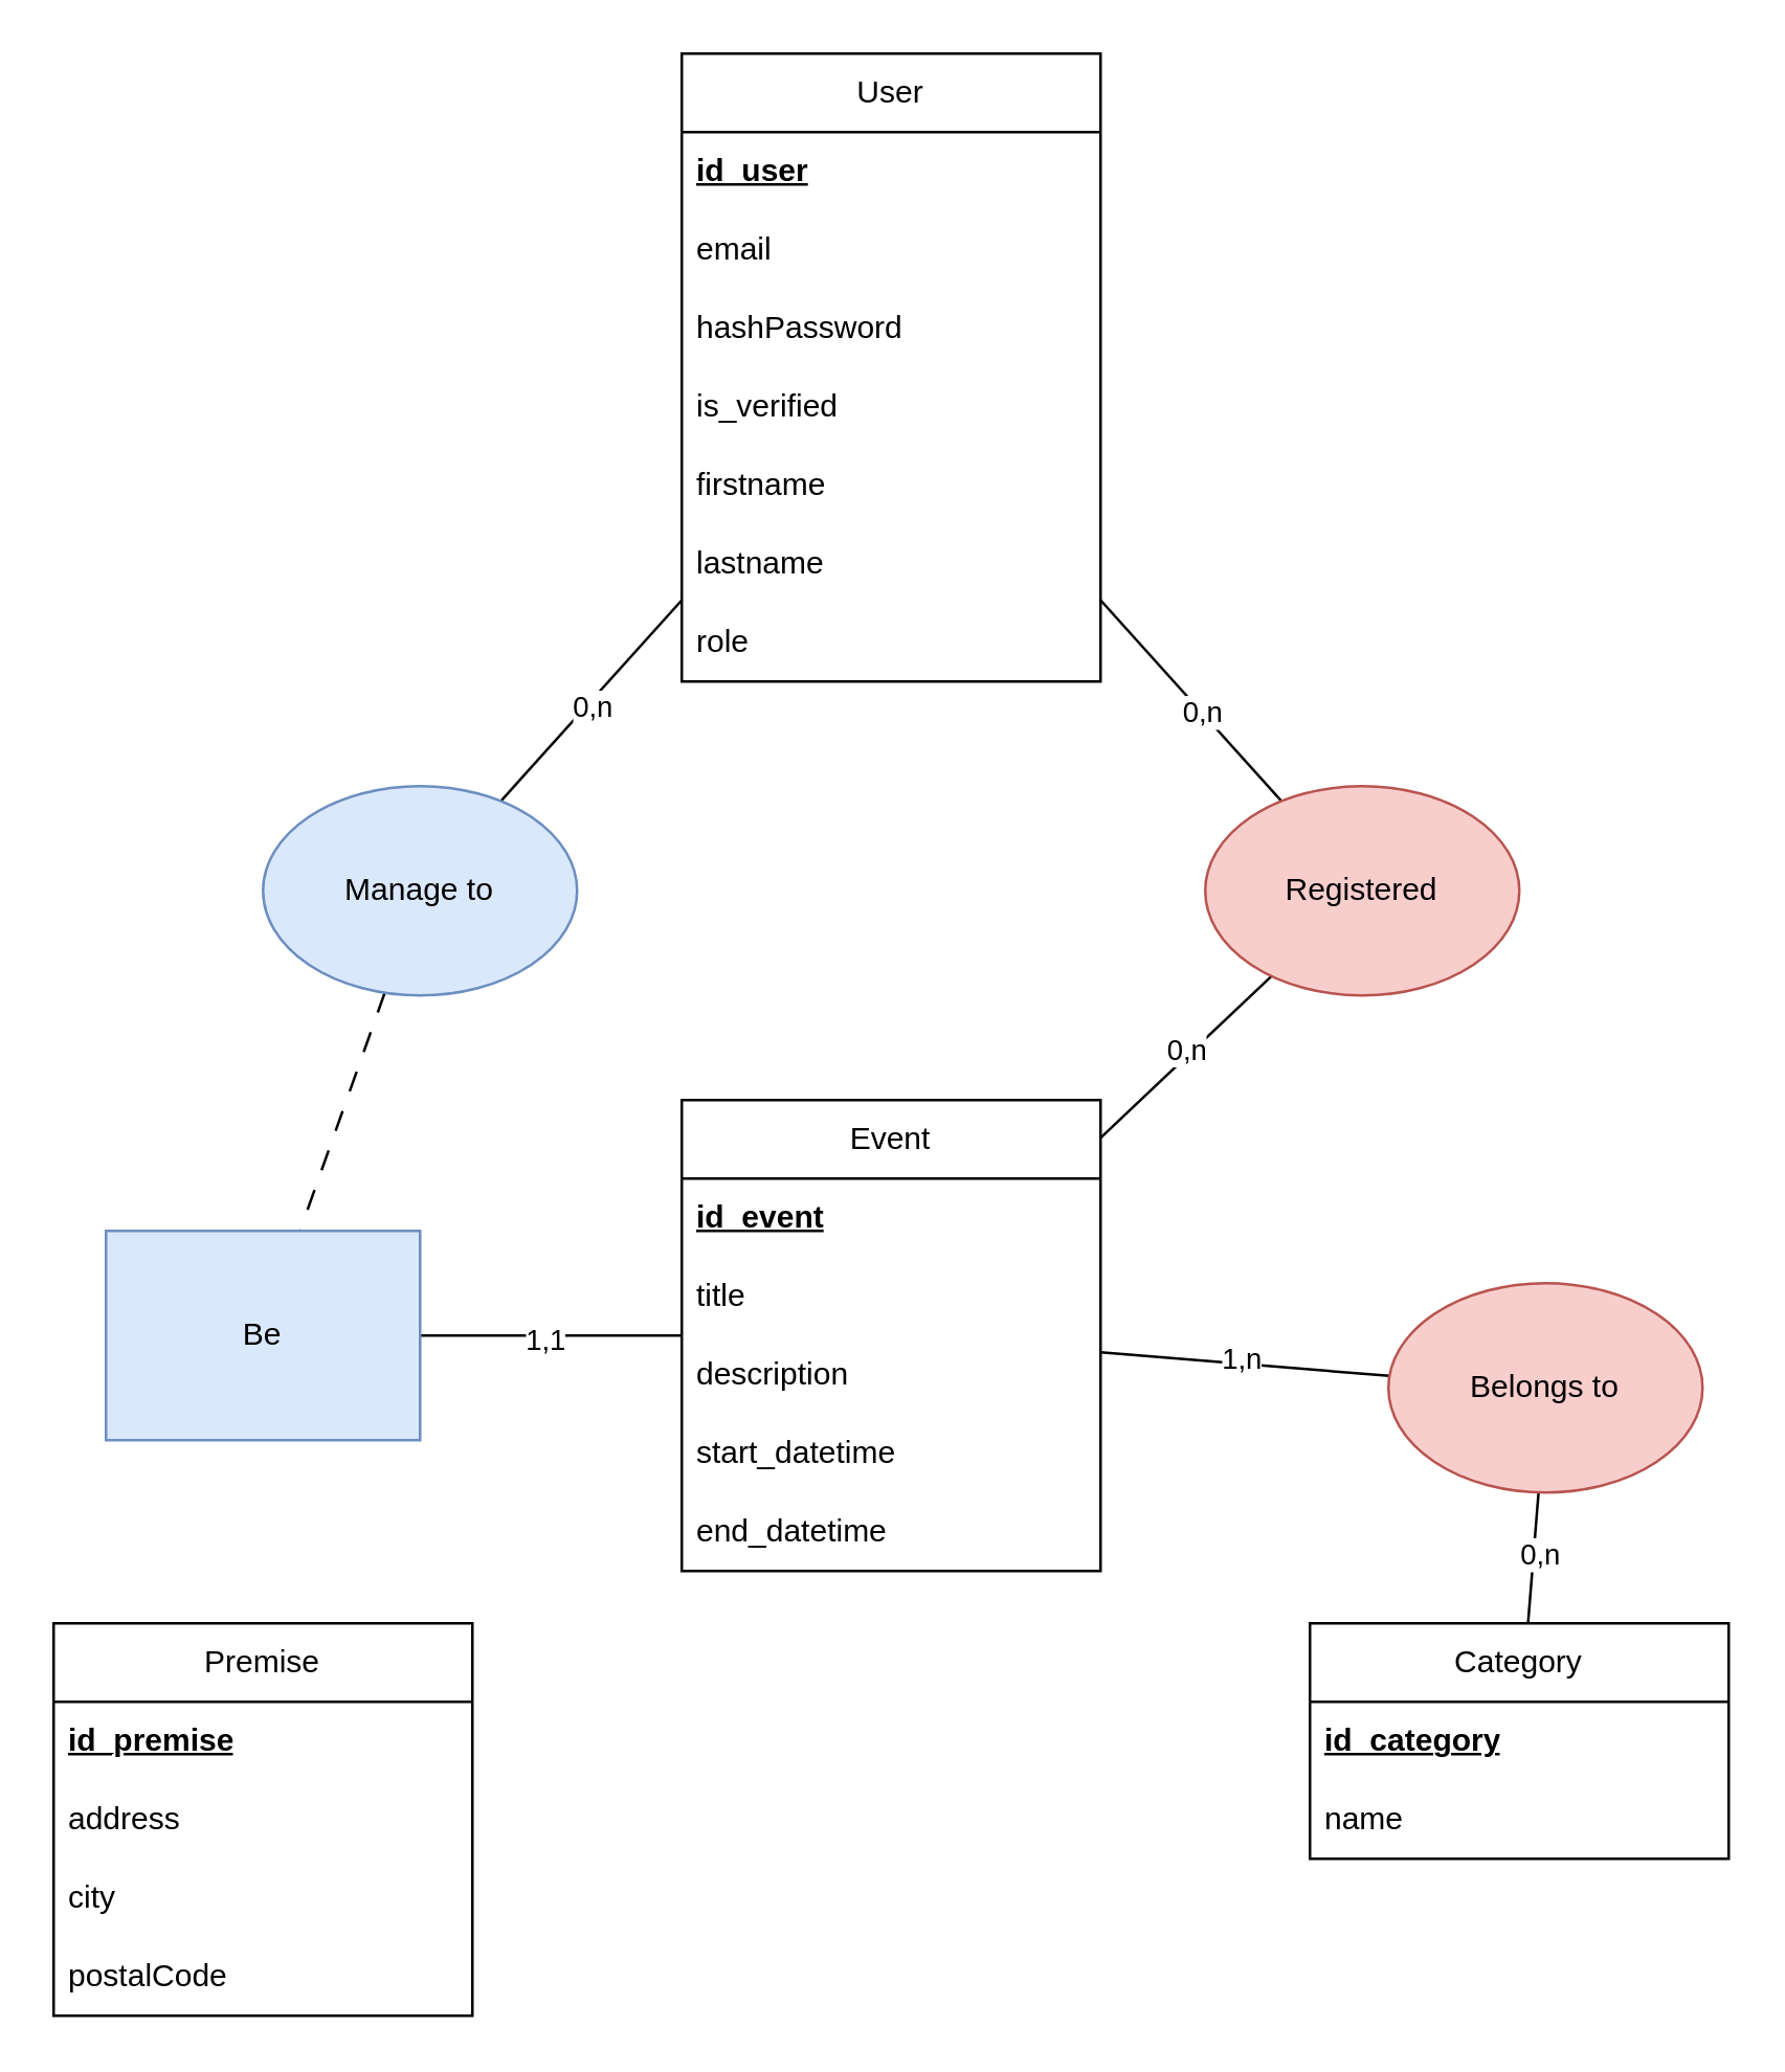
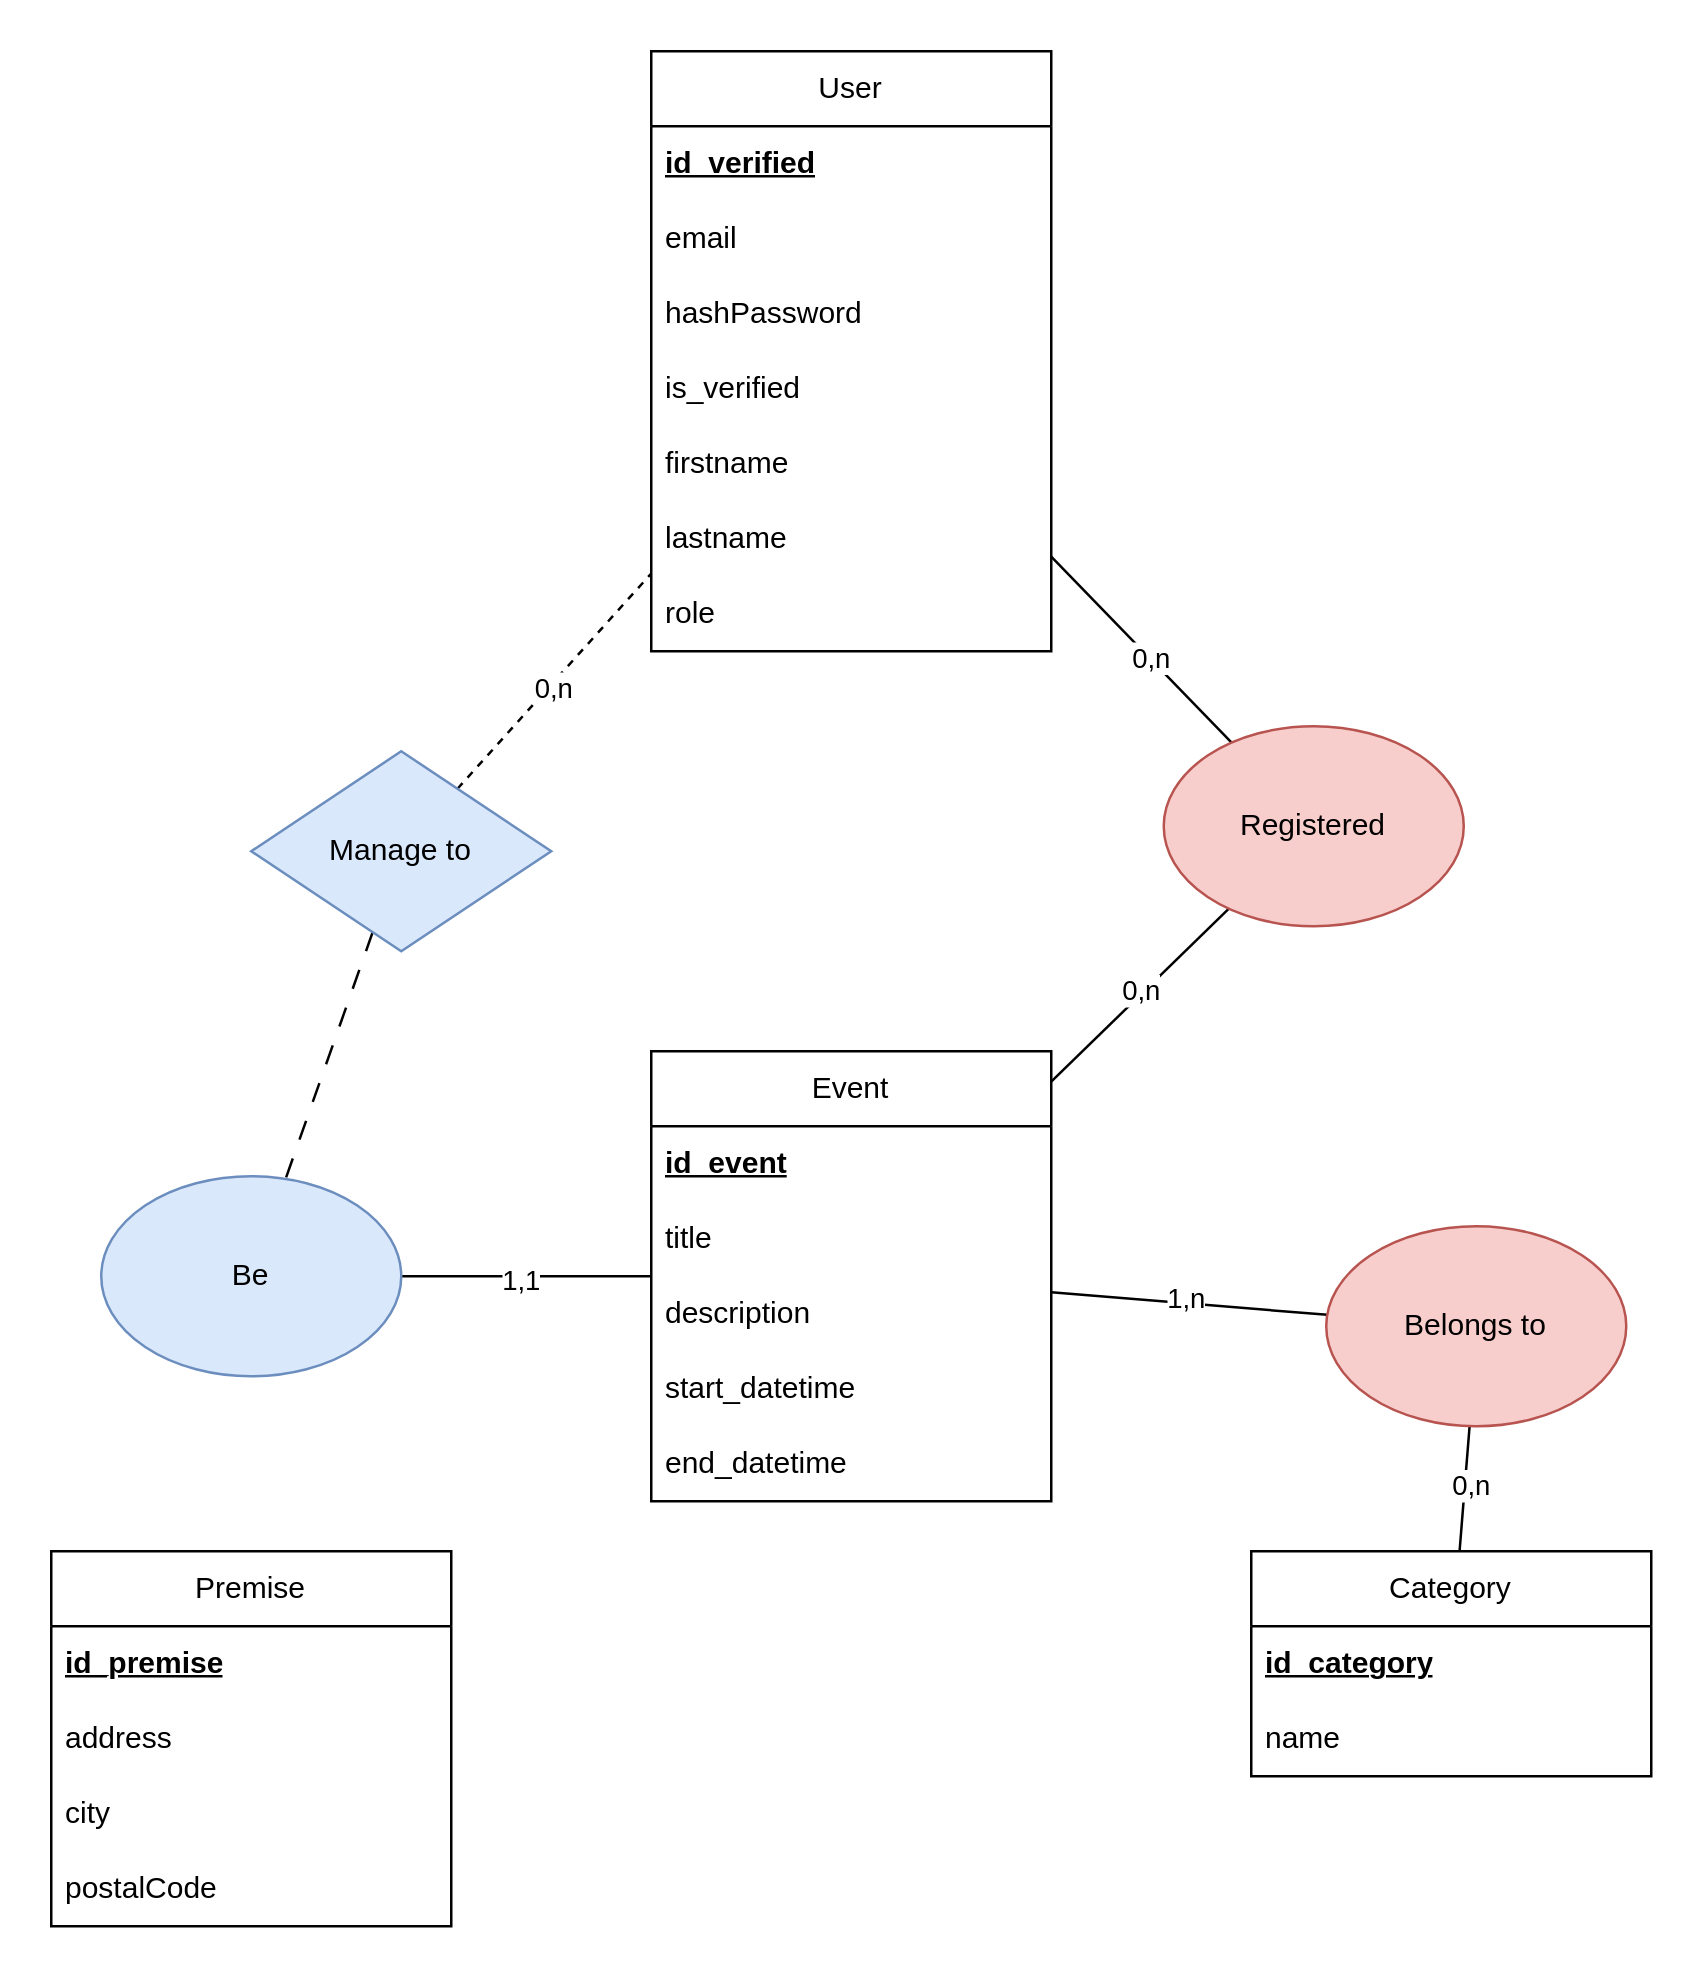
- <mxCell id="3" value="&lt;b&gt;&lt;u&gt;id_user&lt;/u&gt;&lt;/b&gt;" style="text;strokeColor=none;fillColor=none;align=left;verticalAlign=middle;spacingLeft=4;spacingRight=4;overflow=hidden;points=[[0,0.5],[1,0.5]];portConstraint=eastwest;rotatable=0;whiteSpace=wrap;html=1;" parent="2" vertex="1"><mxGeometry y="30" width="160" height="30" as="geometry" /></mxCell>
+ <mxCell id="3" value="&lt;b&gt;&lt;u&gt;id_verified&lt;/u&gt;&lt;/b&gt;" style="text;strokeColor=none;fillColor=none;align=left;verticalAlign=middle;spacingLeft=4;spacingRight=4;overflow=hidden;points=[[0,0.5],[1,0.5]];portConstraint=eastwest;rotatable=0;whiteSpace=wrap;html=1;" parent="2" vertex="1"><mxGeometry y="30" width="160" height="30" as="geometry" /></mxCell>
- <mxCell id="21" style="rounded=0;orthogonalLoop=1;jettySize=auto;html=1;endArrow=none;endFill=0;" parent="1" source="24" target="2" edge="1"><mxGeometry relative="1" as="geometry" /></mxCell>
+ <mxCell id="21" style="rounded=0;orthogonalLoop=1;jettySize=auto;html=1;endArrow=none;endFill=0;dashed=1;" parent="1" source="24" target="2" edge="1"><mxGeometry relative="1" as="geometry" /></mxCell>
- <mxCell id="24" value="Manage to" style="ellipse;whiteSpace=wrap;html=1;fillColor=#dae8fc;strokeColor=#6c8ebf;" parent="1" vertex="1"><mxGeometry x="100" y="300" width="120" height="80" as="geometry" /></mxCell>
+ <mxCell id="24" value="Manage to" style="rhombus;whiteSpace=wrap;html=1;fillColor=#dae8fc;strokeColor=#6c8ebf;" parent="1" vertex="1"><mxGeometry x="100" y="300" width="120" height="80" as="geometry" /></mxCell>
- <mxCell id="29" value="Registered" style="ellipse;whiteSpace=wrap;html=1;fillColor=#f8cecc;strokeColor=#b85450;" parent="1" vertex="1"><mxGeometry x="460" y="300" width="120" height="80" as="geometry" /></mxCell>
+ <mxCell id="29" value="Registered" style="ellipse;whiteSpace=wrap;html=1;fillColor=#f8cecc;strokeColor=#b85450;" parent="1" vertex="1"><mxGeometry x="465" y="290" width="120" height="80" as="geometry" /></mxCell>
- <mxCell id="40" value="Be" style="whiteSpace=wrap;html=1;fillColor=#dae8fc;strokeColor=#6c8ebf;rounded=0;" parent="1" vertex="1"><mxGeometry x="40" y="470" width="120" height="80" as="geometry" /></mxCell>
+ <mxCell id="40" value="Be" style="ellipse;whiteSpace=wrap;html=1;fillColor=#dae8fc;strokeColor=#6c8ebf;" parent="1" vertex="1"><mxGeometry x="40" y="470" width="120" height="80" as="geometry" /></mxCell>
